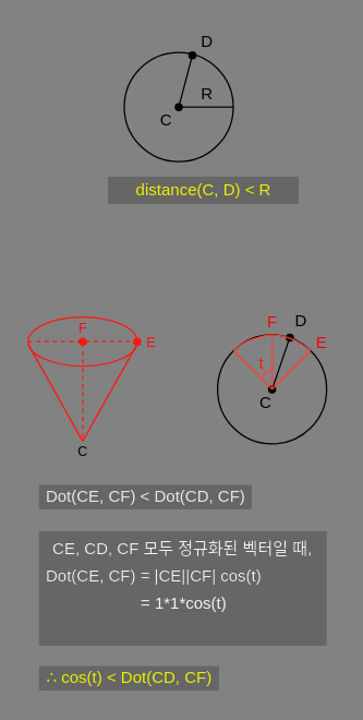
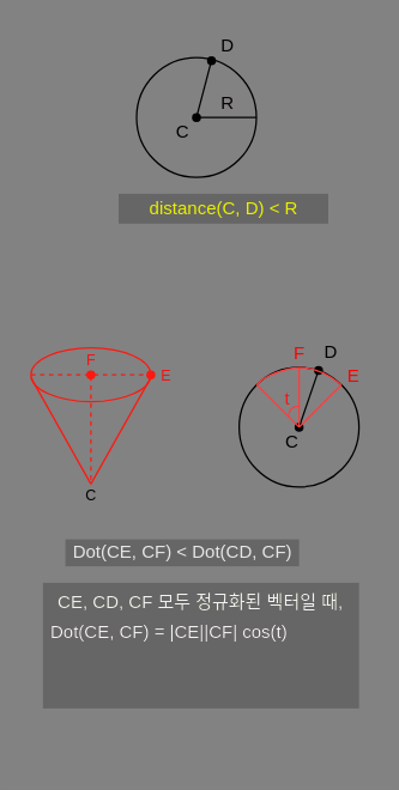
- <mxCell id="40" value="Dot(CE, CF) &amp;lt; Dot(CD, CF)" style="text;html=1;align=center;verticalAlign=middle;resizable=0;points=[];autosize=1;strokeColor=none;fillColor=#666666;fontColor=#E6E6E6;rounded=0;" vertex="1" parent="37"><mxGeometry width="156" height="18" as="geometry" /></mxCell>
+ <mxCell id="40" value="Dot(CE, CF) &amp;lt; Dot(CD, CF)" style="text;html=1;align=center;verticalAlign=middle;resizable=0;points=[];autosize=1;strokeColor=none;fillColor=#666666;fontColor=#E6E6E6;rounded=0;" vertex="1" parent="37"><mxGeometry x="15" y="5" width="156" height="18" as="geometry" /></mxCell>
- <mxCell id="42" value="= 1*1*cos(t)" style="text;html=1;align=center;verticalAlign=middle;resizable=0;points=[];autosize=1;strokeColor=none;fillColor=none;fontColor=#F2F2F2;" vertex="1" parent="37"><mxGeometry x="69" y="78" width="73" height="18" as="geometry" /></mxCell>
- <mxCell id="38" value="∴ cos(t) &amp;lt; Dot(CD, CF)" style="text;html=1;align=center;verticalAlign=middle;resizable=0;points=[];autosize=1;strokeColor=none;fillColor=#666666;fontColor=#E8F000;" vertex="1" parent="37"><mxGeometry y="133" width="132" height="18" as="geometry" /></mxCell>
